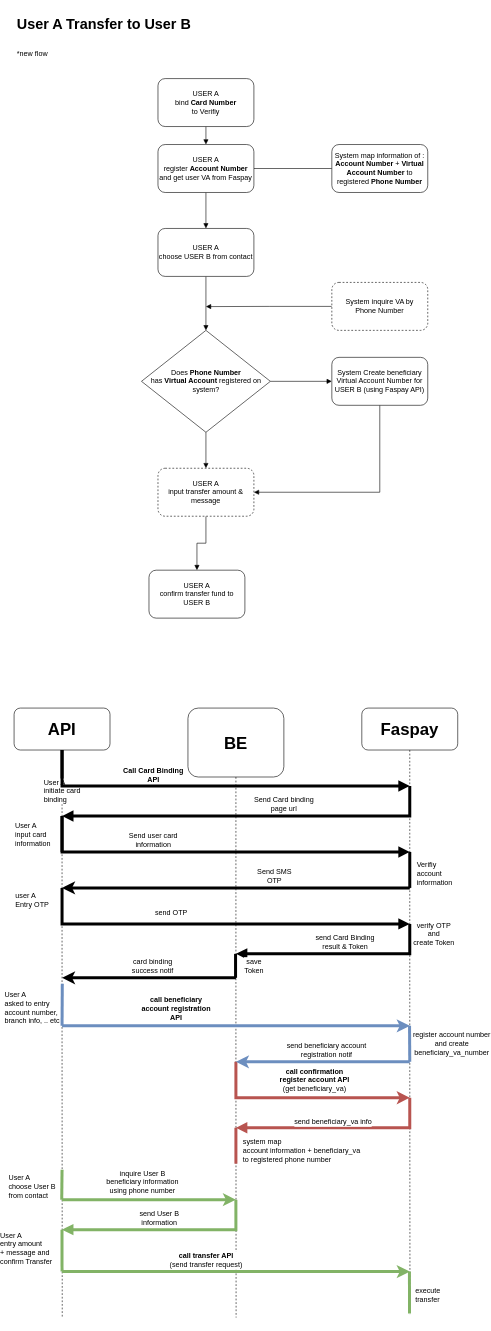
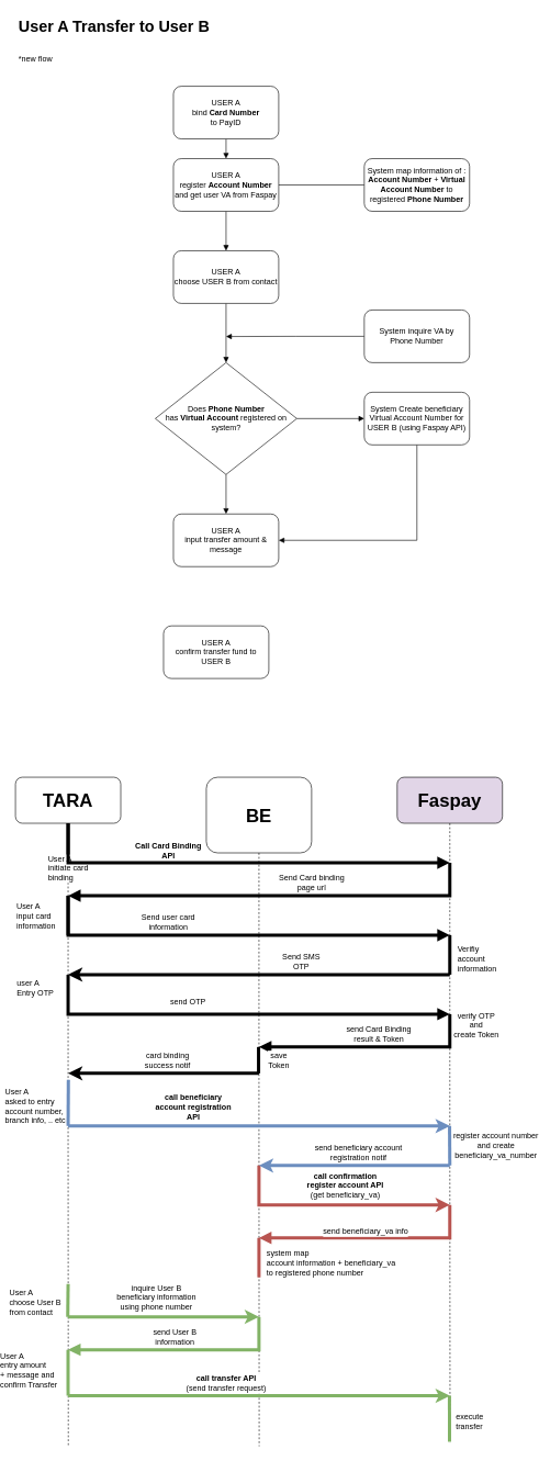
- <mxCell id="4" value="USER A&lt;br&gt;bind &lt;b&gt;Card Number&lt;/b&gt;&lt;br&gt;to Verifiy" style="rounded=1;whiteSpace=wrap;html=1;" parent="1" vertex="1"><mxGeometry x="260" y="130" width="160" height="80" as="geometry" /></mxCell>
+ <mxCell id="4" value="USER A&lt;br&gt;bind &lt;b&gt;Card Number&lt;/b&gt;&lt;br&gt;to PayID" style="rounded=1;whiteSpace=wrap;html=1;" parent="1" vertex="1"><mxGeometry x="260" y="130" width="160" height="80" as="geometry" /></mxCell>
- <mxCell id="12" value="System inquire VA by&lt;br&gt;Phone Number" style="rounded=1;whiteSpace=wrap;html=1;dashed=1;" parent="1" vertex="1"><mxGeometry x="550" y="470" width="160" height="80" as="geometry" /></mxCell>
+ <mxCell id="12" value="System inquire VA by&lt;br&gt;Phone Number" style="rounded=1;whiteSpace=wrap;html=1;" parent="1" vertex="1"><mxGeometry x="550" y="470" width="160" height="80" as="geometry" /></mxCell>
- <mxCell id="17" value="USER A&lt;br&gt;input transfer amount &amp;amp; message" style="rounded=1;whiteSpace=wrap;html=1;dashed=1;" parent="1" vertex="1"><mxGeometry x="260" y="780" width="160" height="80" as="geometry" /></mxCell>
+ <mxCell id="17" value="USER A&lt;br&gt;input transfer amount &amp;amp; message" style="rounded=1;whiteSpace=wrap;html=1;" parent="1" vertex="1"><mxGeometry x="260" y="780" width="160" height="80" as="geometry" /></mxCell>
- <mxCell id="16" style="edgeStyle=orthogonalEdgeStyle;rounded=0;orthogonalLoop=1;jettySize=auto;html=1;exitX=0.5;exitY=1;exitDx=0;exitDy=0;entryX=0.5;entryY=0;entryDx=0;entryDy=0;endArrow=block;endFill=1;" parent="1" source="17" target="18" edge="1"><mxGeometry relative="1" as="geometry" /></mxCell>
- <mxCell id="25" value="API" style="rounded=1;whiteSpace=wrap;html=1;fontSize=28;fontStyle=1" vertex="1" parent="1"><mxGeometry x="20" y="1180" width="160" height="70" as="geometry" /></mxCell>
+ <mxCell id="25" value="TARA" style="rounded=1;whiteSpace=wrap;html=1;fontSize=28;fontStyle=1" vertex="1" parent="1"><mxGeometry x="20" y="1180" width="160" height="70" as="geometry" /></mxCell>
- <mxCell id="30" value="Faspay" style="rounded=1;whiteSpace=wrap;html=1;fontSize=28;fontStyle=1" vertex="1" parent="1"><mxGeometry x="600" y="1180" width="160" height="70" as="geometry" /></mxCell>
+ <mxCell id="30" value="Faspay" style="rounded=1;whiteSpace=wrap;html=1;fontSize=28;fontStyle=1;fillColor=#e1d5e7;" vertex="1" parent="1"><mxGeometry x="600" y="1180" width="160" height="70" as="geometry" /></mxCell>
